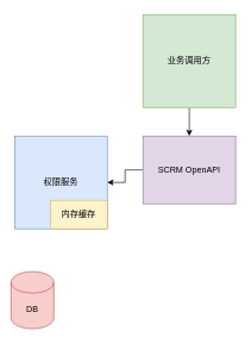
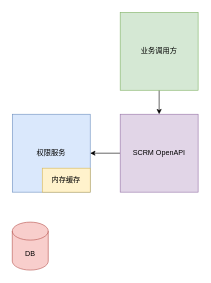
- <mxCell id="6" value="SCRM OpenAPI" style="whiteSpace=wrap;html=1;aspect=fixed;fillColor=#e1d5e7;strokeColor=#9673a6;" vertex="1" parent="1"><mxGeometry x="200" y="190" width="130" height="95" as="geometry" /></mxCell>
+ <mxCell id="6" value="SCRM OpenAPI" style="whiteSpace=wrap;html=1;aspect=fixed;fillColor=#e1d5e7;strokeColor=#9673a6;" vertex="1" parent="1"><mxGeometry x="200" y="190" width="130" height="130" as="geometry" /></mxCell>
- <mxCell id="7" value="DB" style="shape=cylinder3;whiteSpace=wrap;html=1;boundedLbl=1;backgroundOutline=1;size=15;fillColor=#f8cecc;strokeColor=#b85450;" vertex="1" parent="1"><mxGeometry x="15" y="380" width="60" height="80" as="geometry" /></mxCell>
+ <mxCell id="7" value="DB" style="shape=cylinder3;whiteSpace=wrap;html=1;boundedLbl=1;backgroundOutline=1;size=15;fillColor=#f8cecc;strokeColor=#b85450;" vertex="1" parent="1"><mxGeometry x="20" y="370" width="60" height="80" as="geometry" /></mxCell>
